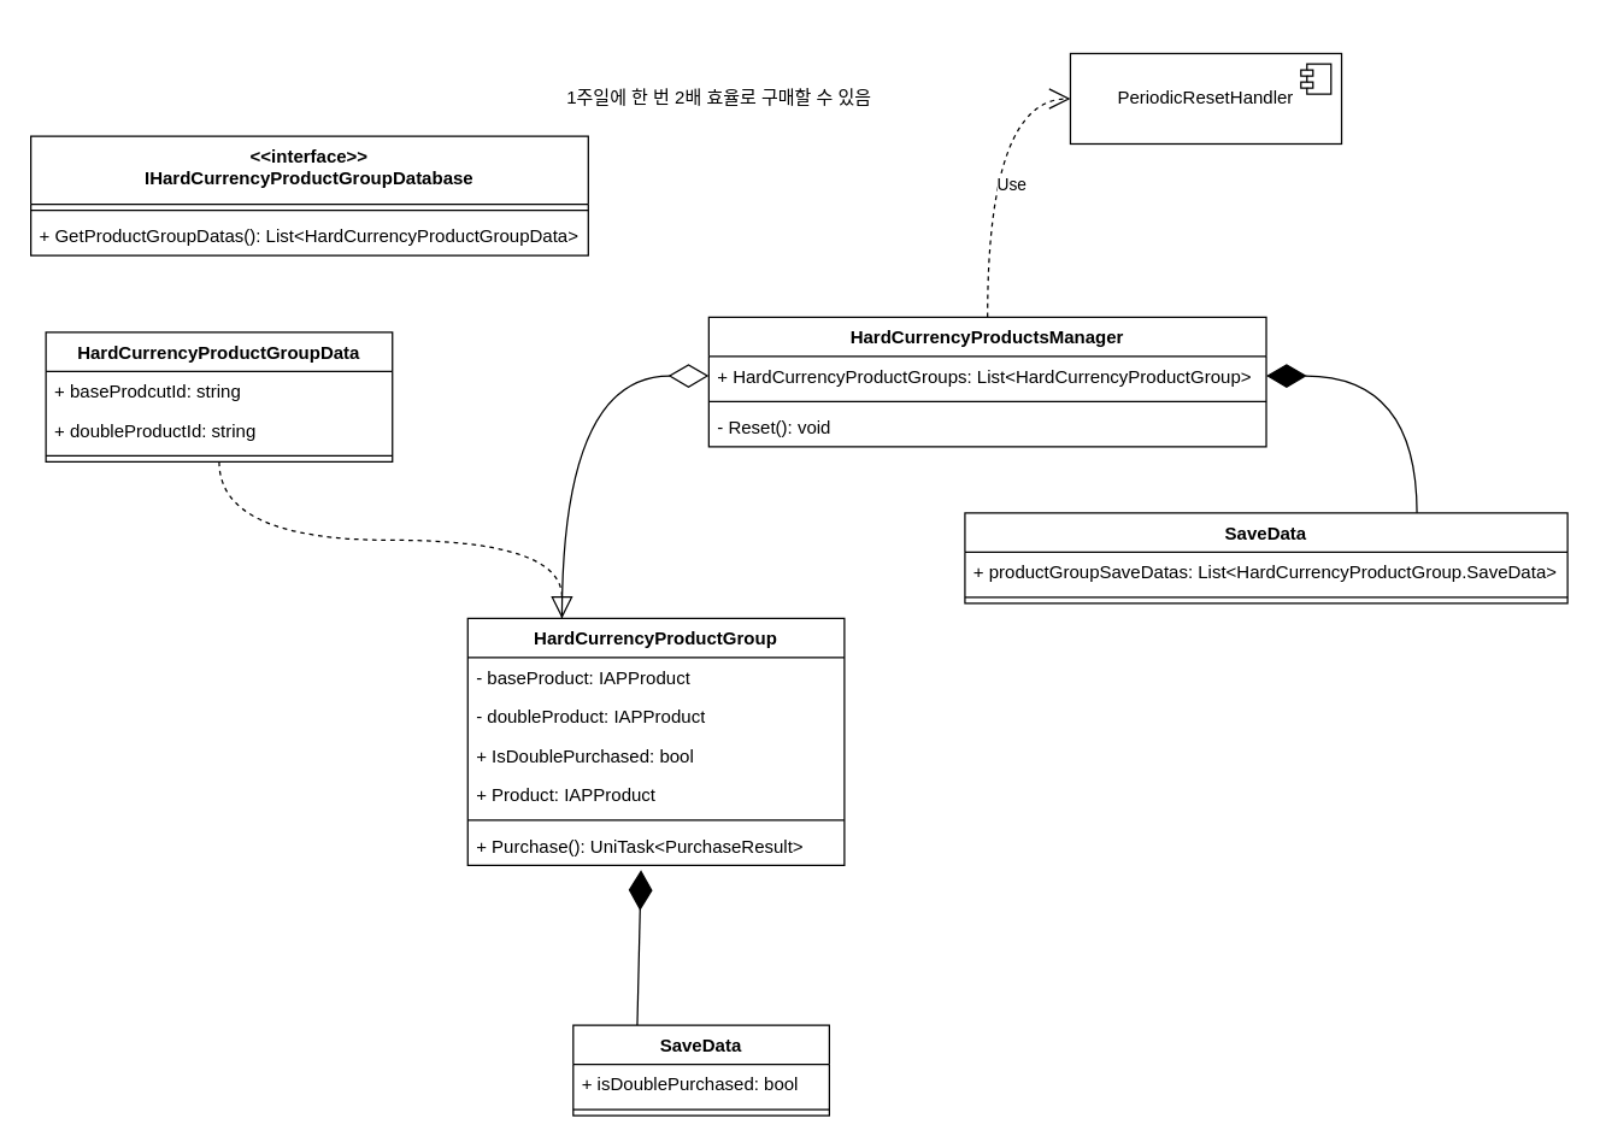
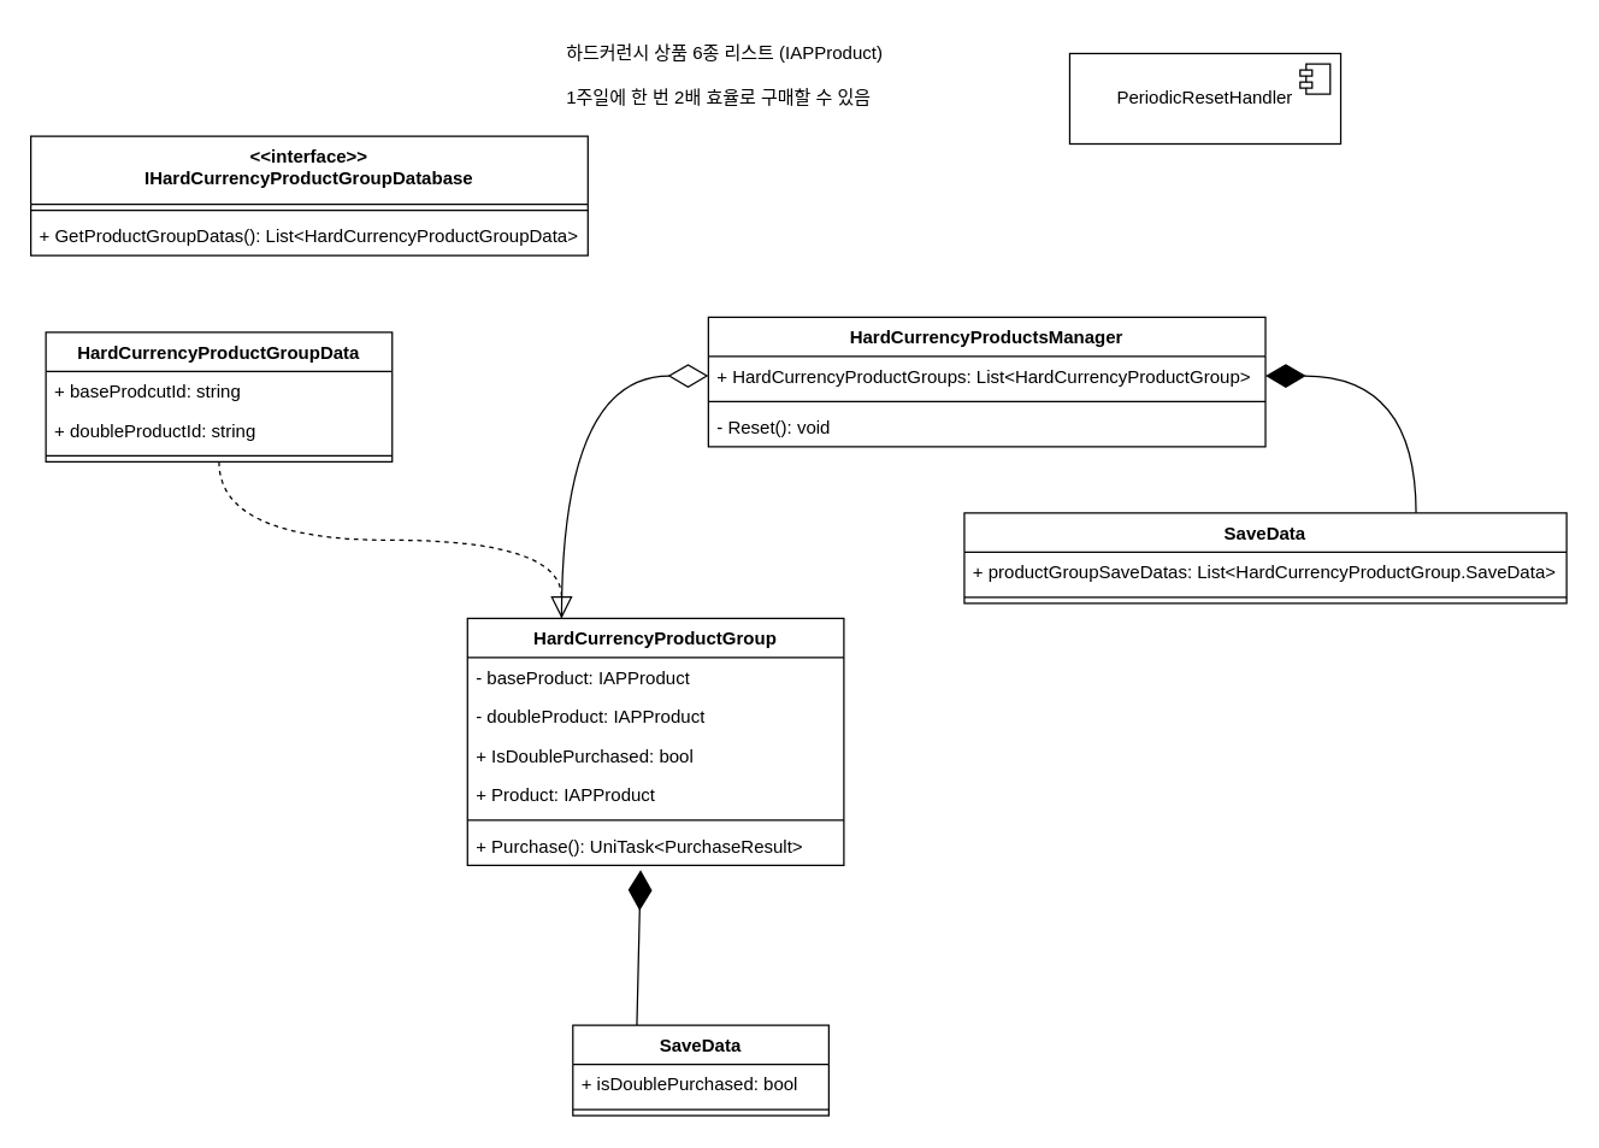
+ <mxCell id="2" value="하드커런시 상품 6종 리스트 (IAPProduct)" style="text;strokeColor=none;fillColor=none;align=left;verticalAlign=middle;spacingLeft=4;spacingRight=4;overflow=hidden;points=[[0,0.5],[1,0.5]];portConstraint=eastwest;rotatable=0;whiteSpace=wrap;html=1;" parent="1" vertex="1"><mxGeometry x="370" y="20" width="290" height="30" as="geometry" /></mxCell>
- <mxCell id="26" value="Use" style="endArrow=open;endSize=12;dashed=1;html=1;rounded=0;exitX=0.5;exitY=0;exitDx=0;exitDy=0;entryX=0;entryY=0.5;entryDx=0;entryDy=0;edgeStyle=orthogonalEdgeStyle;curved=1;" parent="1" source="4" target="24" edge="1"><mxGeometry x="-0.12" y="-16" width="160" relative="1" as="geometry"><mxPoint x="560" y="340" as="sourcePoint" /><mxPoint x="720" y="340" as="targetPoint" /><mxPoint as="offset" /></mxGeometry></mxCell>
